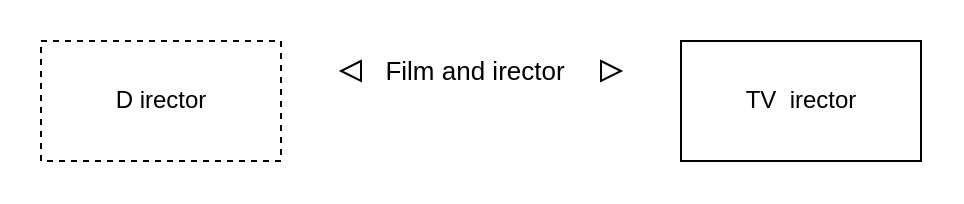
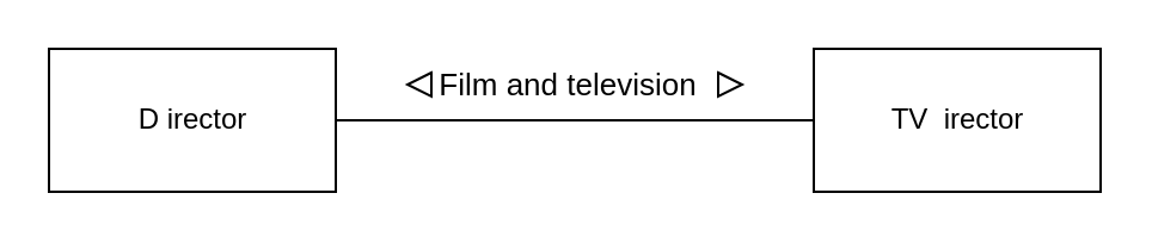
- <mxCell id="7" value="&lt;font style=&quot;font-size: 13px;&quot;&gt;Film and irector&lt;/font&gt;" style="text;html=1;align=center;verticalAlign=middle;resizable=0;points=[];autosize=1;strokeColor=none;fillColor=none;" parent="1" vertex="1"><mxGeometry x="172" y="20" width="130" height="30" as="geometry" /></mxCell>
+ <mxCell id="7" value="&lt;font style=&quot;font-size: 13px;&quot;&gt;Film and television&lt;/font&gt;" style="text;html=1;align=center;verticalAlign=middle;resizable=0;points=[];autosize=1;strokeColor=none;fillColor=none;" parent="1" vertex="1"><mxGeometry x="172" y="20" width="130" height="30" as="geometry" /></mxCell>
- <mxCell id="2" value="D irector" style="html=1;fillColor=none;strokeColor=#000000;dashed=1;" parent="1" vertex="1"><mxGeometry x="20" y="20" width="120" height="60" as="geometry" /></mxCell>
+ <mxCell id="2" value="D irector" style="html=1;fillColor=none;strokeColor=#000000;" parent="1" vertex="1"><mxGeometry x="20" y="20" width="120" height="60" as="geometry" /></mxCell>
+ <mxCell id="3" style="html=1;exitX=0;exitY=0.5;exitDx=0;exitDy=0;entryX=1;entryY=0.5;entryDx=0;entryDy=0;endArrow=none;endFill=0;startArrow=none;startFill=0;" parent="1" source="4" target="2" edge="1"><mxGeometry relative="1" as="geometry" /></mxCell>
